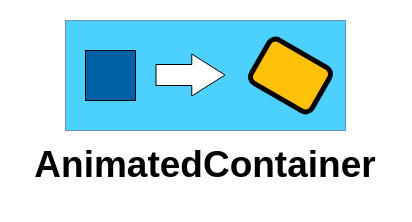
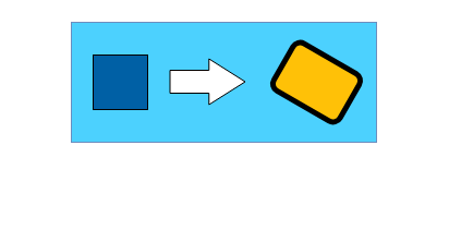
- <mxCell id="4" value="&lt;h1 class=&quot;title style-scope ytd-video-primary-info-renderer&quot;&gt;&lt;font style=&quot;font-size: 37px&quot;&gt;AnimatedContainer&lt;/font&gt;&lt;/h1&gt;" style="text;html=1;strokeColor=none;fillColor=none;align=center;verticalAlign=middle;whiteSpace=wrap;rounded=0;" parent="1" vertex="1"><mxGeometry x="20" y="130" width="370" height="70" as="geometry" /></mxCell>
